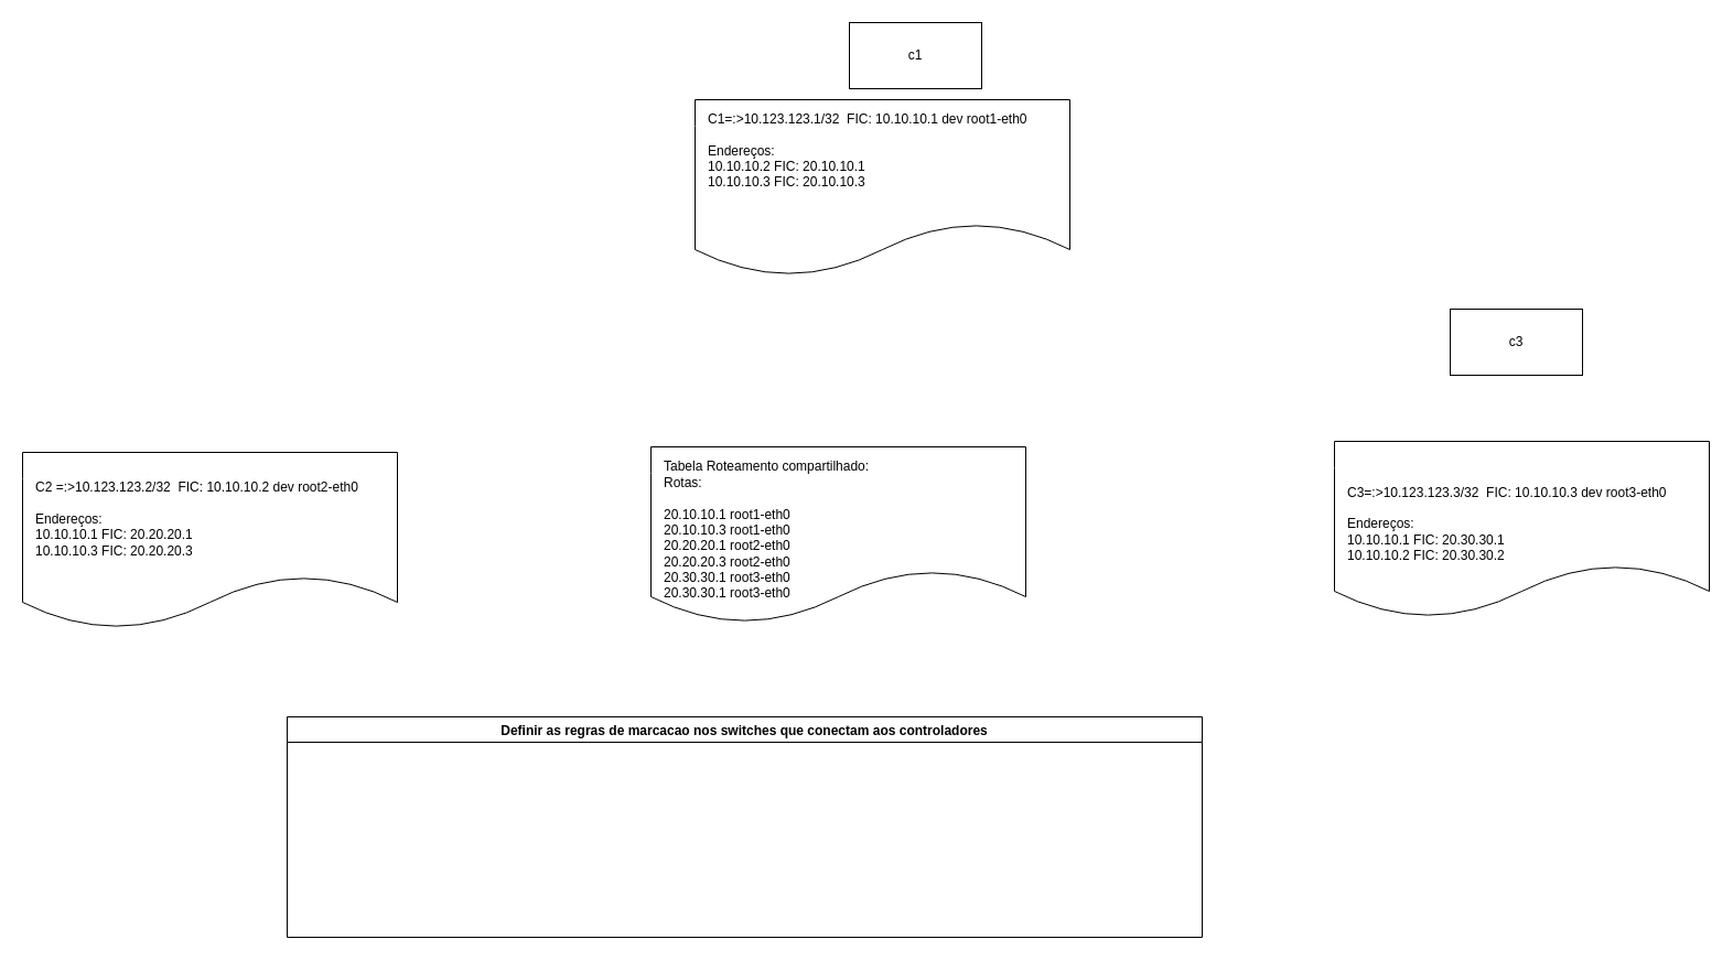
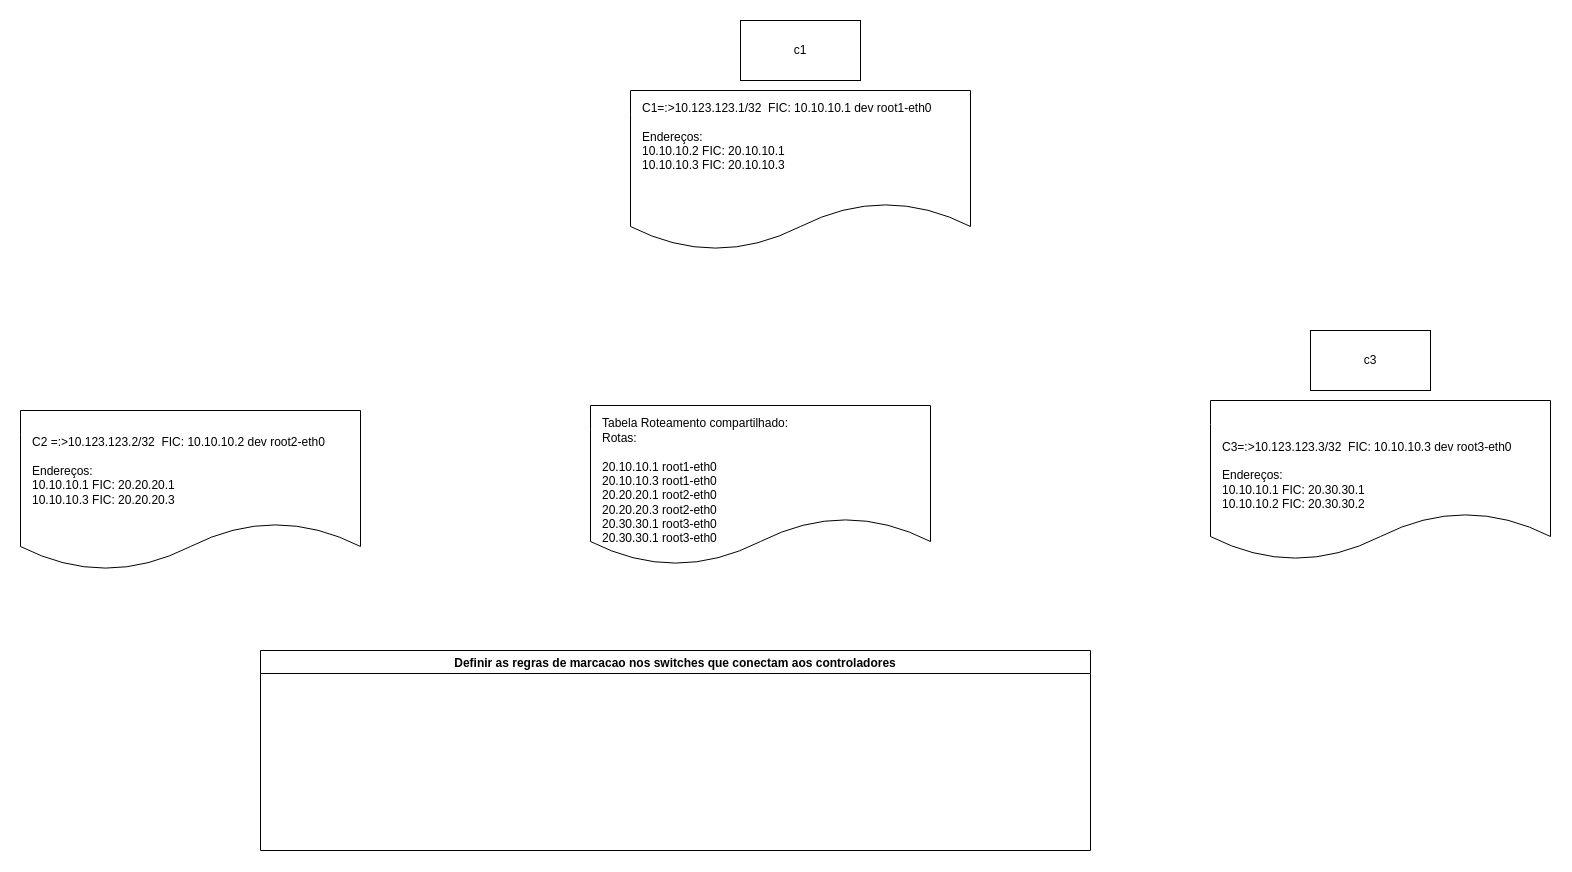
- <mxCell id="2" value="c1" style="rounded=0;whiteSpace=wrap;html=1;" vertex="1" parent="1"><mxGeometry x="770" y="20" width="120" height="60" as="geometry" /></mxCell>
+ <mxCell id="2" value="c1" style="rounded=0;whiteSpace=wrap;html=1;" vertex="1" parent="1"><mxGeometry x="740" y="20" width="120" height="60" as="geometry" /></mxCell>
- <mxCell id="3" value="c3" style="rounded=0;whiteSpace=wrap;html=1;" vertex="1" parent="1"><mxGeometry x="1315" y="280" width="120" height="60" as="geometry" /></mxCell>
+ <mxCell id="3" value="c3" style="rounded=0;whiteSpace=wrap;html=1;" vertex="1" parent="1"><mxGeometry x="1310" y="330" width="120" height="60" as="geometry" /></mxCell>
